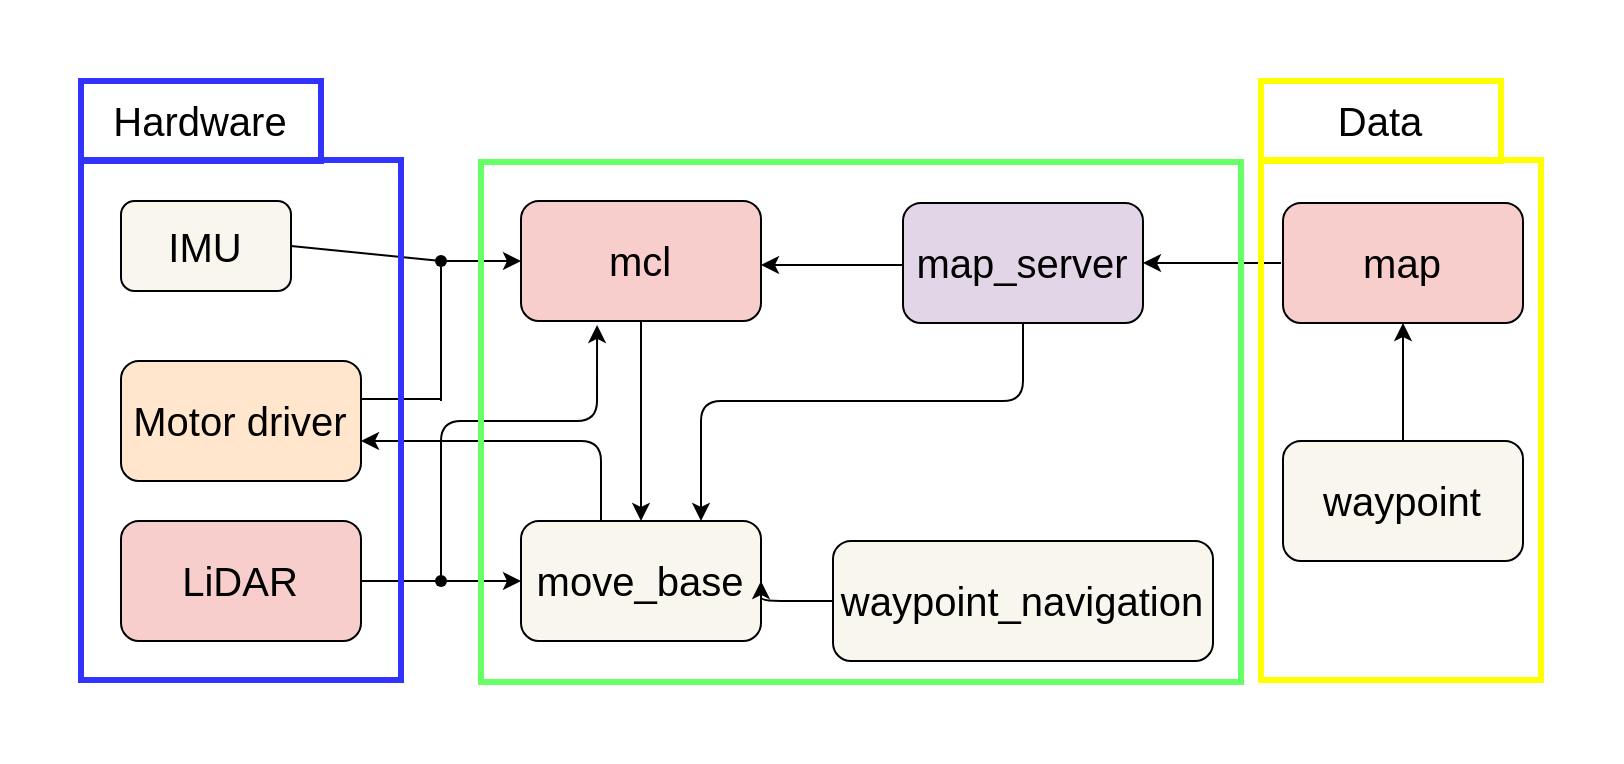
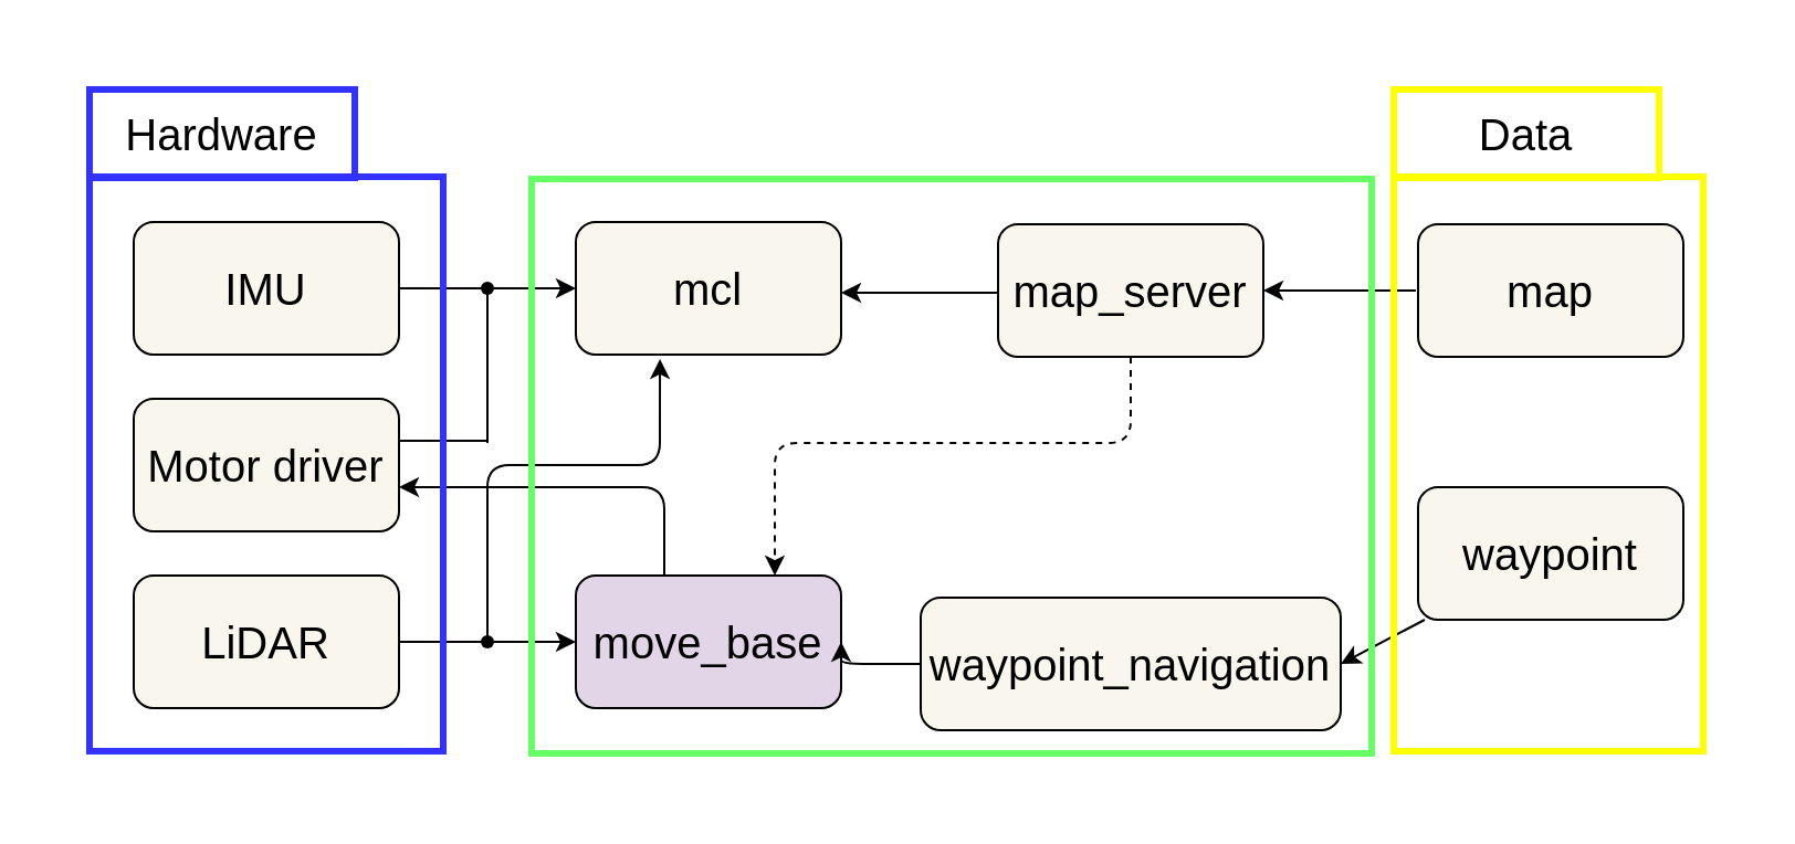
- <mxCell id="3" value="&lt;font style=&quot;font-size: 20px&quot;&gt;IMU&lt;/font&gt;" style="rounded=1;whiteSpace=wrap;html=1;fillColor=#f9f7ed;strokeColor=#000000;fontColor=#000000;" vertex="1" parent="1"><mxGeometry x="60" y="100" width="85" height="45" as="geometry" /></mxCell>
+ <mxCell id="3" value="&lt;font style=&quot;font-size: 20px&quot;&gt;IMU&lt;/font&gt;" style="rounded=1;whiteSpace=wrap;html=1;fillColor=#f9f7ed;strokeColor=#000000;fontColor=#000000;" vertex="1" parent="1"><mxGeometry x="60" y="100" width="120" height="60" as="geometry" /></mxCell>
- <mxCell id="8" value="&lt;font style=&quot;font-size: 20px&quot;&gt;mcl&lt;/font&gt;" style="rounded=1;whiteSpace=wrap;html=1;fillColor=#f8cecc;strokeColor=#000000;fontColor=#000000;" vertex="1" parent="1"><mxGeometry x="260" y="100" width="120" height="60" as="geometry" /></mxCell>
+ <mxCell id="8" value="&lt;font style=&quot;font-size: 20px&quot;&gt;mcl&lt;/font&gt;" style="rounded=1;whiteSpace=wrap;html=1;fillColor=#f9f7ed;strokeColor=#000000;fontColor=#000000;" vertex="1" parent="1"><mxGeometry x="260" y="100" width="120" height="60" as="geometry" /></mxCell>
- <mxCell id="6" value="&lt;font style=&quot;font-size: 20px&quot;&gt;map_server&lt;/font&gt;" style="rounded=1;whiteSpace=wrap;html=1;fillColor=#e1d5e7;strokeColor=#000000;fontColor=#000000;" vertex="1" parent="1"><mxGeometry x="451" y="101" width="120" height="60" as="geometry" /></mxCell>
+ <mxCell id="6" value="&lt;font style=&quot;font-size: 20px&quot;&gt;map_server&lt;/font&gt;" style="rounded=1;whiteSpace=wrap;html=1;fillColor=#f9f7ed;strokeColor=#000000;fontColor=#000000;" vertex="1" parent="1"><mxGeometry x="451" y="101" width="120" height="60" as="geometry" /></mxCell>
- <mxCell id="10" value="&lt;font style=&quot;font-size: 20px&quot;&gt;map&lt;/font&gt;" style="rounded=1;whiteSpace=wrap;html=1;fillColor=#f8cecc;strokeColor=#000000;fontColor=#000000;" vertex="1" parent="1"><mxGeometry x="641" y="101" width="120" height="60" as="geometry" /></mxCell>
+ <mxCell id="10" value="&lt;font style=&quot;font-size: 20px&quot;&gt;map&lt;/font&gt;" style="rounded=1;whiteSpace=wrap;html=1;fillColor=#f9f7ed;strokeColor=#000000;fontColor=#000000;" vertex="1" parent="1"><mxGeometry x="641" y="101" width="120" height="60" as="geometry" /></mxCell>
- <mxCell id="19" value="" style="endArrow=classic;html=1;fontSize=20;strokeColor=#000000;" edge="1" parent="1" source="11" target="10"><mxGeometry width="50" height="50" relative="1" as="geometry"><mxPoint x="620" y="370" as="sourcePoint" /><mxPoint x="670" y="320" as="targetPoint" /></mxGeometry></mxCell>
+ <mxCell id="19" value="" style="endArrow=classic;html=1;fontSize=20;entryX=1;entryY=0.5;entryDx=0;entryDy=0;strokeColor=#000000;" edge="1" parent="1" source="11" target="9"><mxGeometry width="50" height="50" relative="1" as="geometry"><mxPoint x="620" y="370" as="sourcePoint" /><mxPoint x="670" y="320" as="targetPoint" /></mxGeometry></mxCell>
- <mxCell id="22" value="" style="edgeStyle=segmentEdgeStyle;endArrow=classic;html=1;fontSize=20;exitX=0.5;exitY=1;exitDx=0;exitDy=0;entryX=0.75;entryY=0;entryDx=0;entryDy=0;strokeColor=#000000;" edge="1" parent="1" source="6" target="4"><mxGeometry width="50" height="50" relative="1" as="geometry"><mxPoint x="320" y="290" as="sourcePoint" /><mxPoint x="370" y="240" as="targetPoint" /><Array as="points"><mxPoint x="511" y="200" /><mxPoint x="350" y="200" /></Array></mxGeometry></mxCell>
+ <mxCell id="22" value="" style="edgeStyle=segmentEdgeStyle;endArrow=classic;html=1;fontSize=20;exitX=0.5;exitY=1;exitDx=0;exitDy=0;entryX=0.75;entryY=0;entryDx=0;entryDy=0;strokeColor=#000000;dashed=1;" edge="1" parent="1" source="6" target="4"><mxGeometry width="50" height="50" relative="1" as="geometry"><mxPoint x="320" y="290" as="sourcePoint" /><mxPoint x="370" y="240" as="targetPoint" /><Array as="points"><mxPoint x="511" y="200" /><mxPoint x="350" y="200" /></Array></mxGeometry></mxCell>
- <mxCell id="23" value="" style="endArrow=classic;html=1;fontSize=20;exitX=0.5;exitY=1;exitDx=0;exitDy=0;entryX=0.5;entryY=0;entryDx=0;entryDy=0;strokeColor=#000000;" edge="1" parent="1" source="8" target="4"><mxGeometry width="50" height="50" relative="1" as="geometry"><mxPoint x="320" y="290" as="sourcePoint" /><mxPoint x="370" y="240" as="targetPoint" /></mxGeometry></mxCell>
- <mxCell id="5" value="&lt;font style=&quot;font-size: 20px&quot;&gt;Motor driver&lt;/font&gt;" style="rounded=1;whiteSpace=wrap;html=1;fillColor=#ffe6cc;strokeColor=#000000;fontColor=#000000;" vertex="1" parent="1"><mxGeometry x="60" y="180" width="120" height="60" as="geometry" /></mxCell>
+ <mxCell id="5" value="&lt;font style=&quot;font-size: 20px&quot;&gt;Motor driver&lt;/font&gt;" style="rounded=1;whiteSpace=wrap;html=1;fillColor=#f9f7ed;strokeColor=#000000;fontColor=#000000;" vertex="1" parent="1"><mxGeometry x="60" y="180" width="120" height="60" as="geometry" /></mxCell>
- <mxCell id="7" value="&lt;font style=&quot;font-size: 20px&quot;&gt;LiDAR&lt;/font&gt;" style="rounded=1;whiteSpace=wrap;html=1;fillColor=#f8cecc;strokeColor=#000000;fontColor=#000000;" vertex="1" parent="1"><mxGeometry x="60" y="260" width="120" height="60" as="geometry" /></mxCell>
+ <mxCell id="7" value="&lt;font style=&quot;font-size: 20px&quot;&gt;LiDAR&lt;/font&gt;" style="rounded=1;whiteSpace=wrap;html=1;fillColor=#f9f7ed;strokeColor=#000000;fontColor=#000000;" vertex="1" parent="1"><mxGeometry x="60" y="260" width="120" height="60" as="geometry" /></mxCell>
- <mxCell id="4" value="&lt;font style=&quot;font-size: 20px&quot;&gt;move_base&lt;/font&gt;" style="rounded=1;whiteSpace=wrap;html=1;fillColor=#f9f7ed;strokeColor=#000000;fontColor=#000000;" vertex="1" parent="1"><mxGeometry x="260" y="260" width="120" height="60" as="geometry" /></mxCell>
+ <mxCell id="4" value="&lt;font style=&quot;font-size: 20px&quot;&gt;move_base&lt;/font&gt;" style="rounded=1;whiteSpace=wrap;html=1;fillColor=#e1d5e7;strokeColor=#000000;fontColor=#000000;" vertex="1" parent="1"><mxGeometry x="260" y="260" width="120" height="60" as="geometry" /></mxCell>
